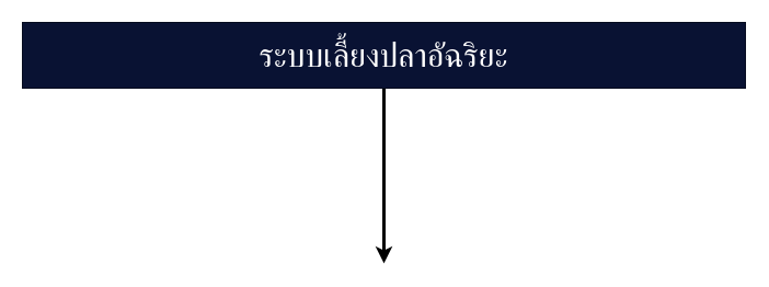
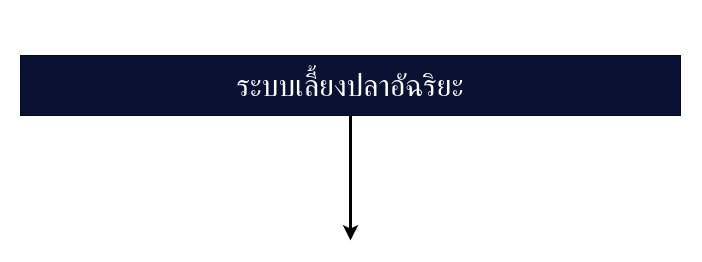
- <mxCell id="3" value="&lt;font style=&quot;font-size: 30px;&quot; color=&quot;#ffffff&quot;&gt;ระบบเลี้ยงปลาอัฉริยะ&lt;/font&gt;" style="rounded=0;whiteSpace=wrap;html=1;fillColor=#091233;strokeColor=#050B1F;fillStyle=auto;gradientColor=none;" vertex="1" parent="1"><mxGeometry x="20" y="20" width="660" height="60" as="geometry" /></mxCell>
+ <mxCell id="3" value="&lt;font style=&quot;font-size: 30px;&quot; color=&quot;#ffffff&quot;&gt;ระบบเลี้ยงปลาอัฉริยะ&lt;/font&gt;" style="rounded=0;whiteSpace=wrap;html=1;fillColor=#091233;strokeColor=#050B1F;fillStyle=auto;gradientColor=none;" vertex="1" parent="1"><mxGeometry x="20" y="55" width="660" height="60" as="geometry" /></mxCell>
